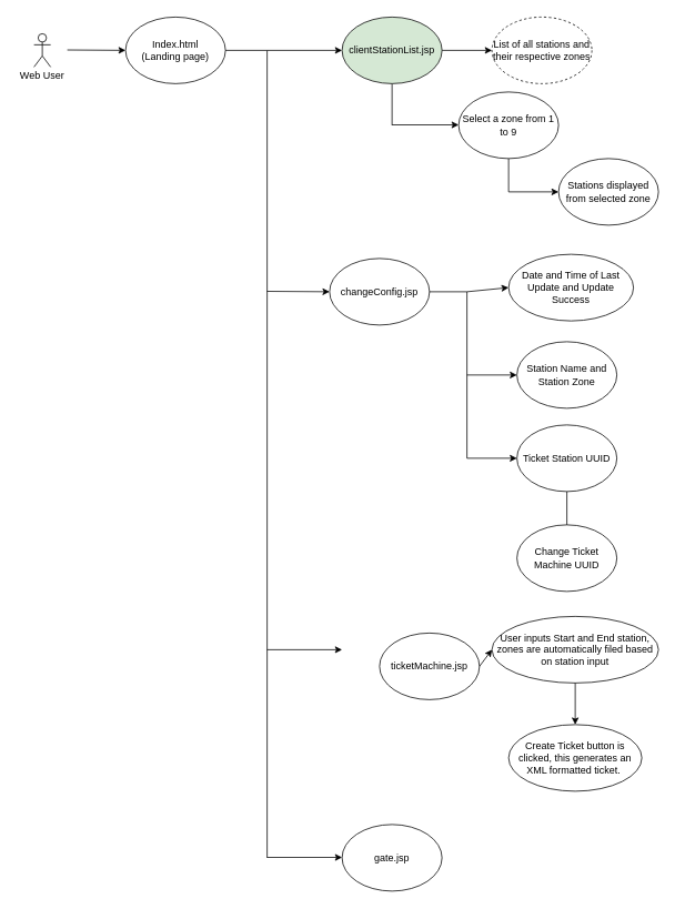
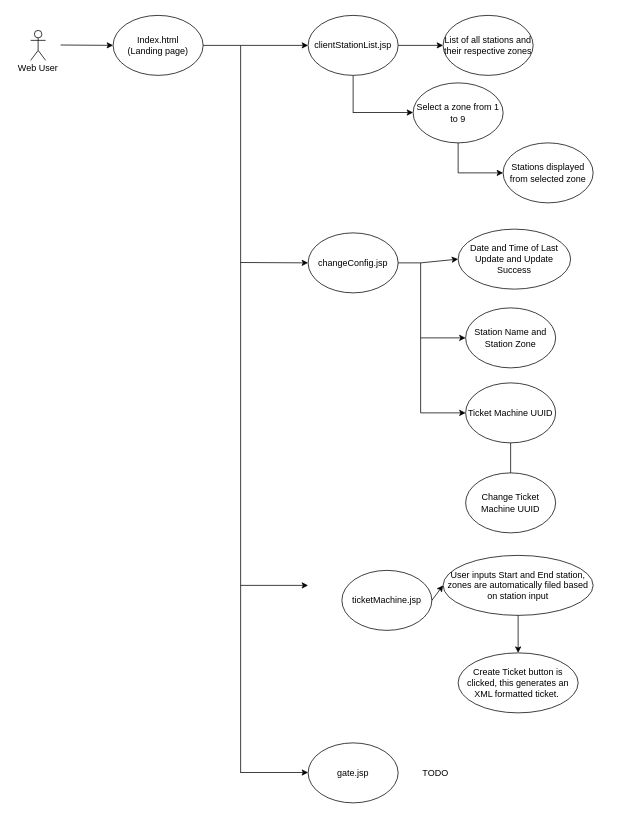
- <mxCell id="24" value="clientStationList.jsp" style="ellipse;whiteSpace=wrap;html=1;fillColor=#d5e8d4;" vertex="1" parent="23"><mxGeometry width="120" height="80" as="geometry" /></mxCell>
+ <mxCell id="24" value="clientStationList.jsp" style="ellipse;whiteSpace=wrap;html=1;" vertex="1" parent="23"><mxGeometry width="120" height="80" as="geometry" /></mxCell>
- <mxCell id="10" value="List of all stations and their respective zones" style="ellipse;whiteSpace=wrap;html=1;fontColor=none;dashed=1;" vertex="1" parent="8"><mxGeometry x="320" width="120" height="80" as="geometry" /></mxCell>
+ <mxCell id="10" value="List of all stations and their respective zones" style="ellipse;whiteSpace=wrap;html=1;fontColor=none;" vertex="1" parent="8"><mxGeometry x="320" width="120" height="80" as="geometry" /></mxCell>
- <mxCell id="19" value="changeConfig.jsp" style="ellipse;whiteSpace=wrap;html=1;" vertex="1" parent="8"><mxGeometry x="125" y="290" width="120" height="80" as="geometry" /></mxCell>
+ <mxCell id="19" value="changeConfig.jsp" style="ellipse;whiteSpace=wrap;html=1;" vertex="1" parent="8"><mxGeometry x="140" y="290" width="120" height="80" as="geometry" /></mxCell>
- <mxCell id="35" value="Ticket Station UUID" style="ellipse;whiteSpace=wrap;html=1;" vertex="1" parent="8"><mxGeometry x="350" y="490" width="120" height="80" as="geometry" /></mxCell>
+ <mxCell id="35" value="Ticket Machine UUID" style="ellipse;whiteSpace=wrap;html=1;" vertex="1" parent="8"><mxGeometry x="350" y="490" width="120" height="80" as="geometry" /></mxCell>
+ <mxCell id="44" value="TODO" style="text;html=1;strokeColor=none;fillColor=none;align=center;verticalAlign=middle;whiteSpace=wrap;rounded=0;fontColor=none;" vertex="1" parent="1"><mxGeometry x="560" y="1020" width="40" height="20" as="geometry" /></mxCell>
